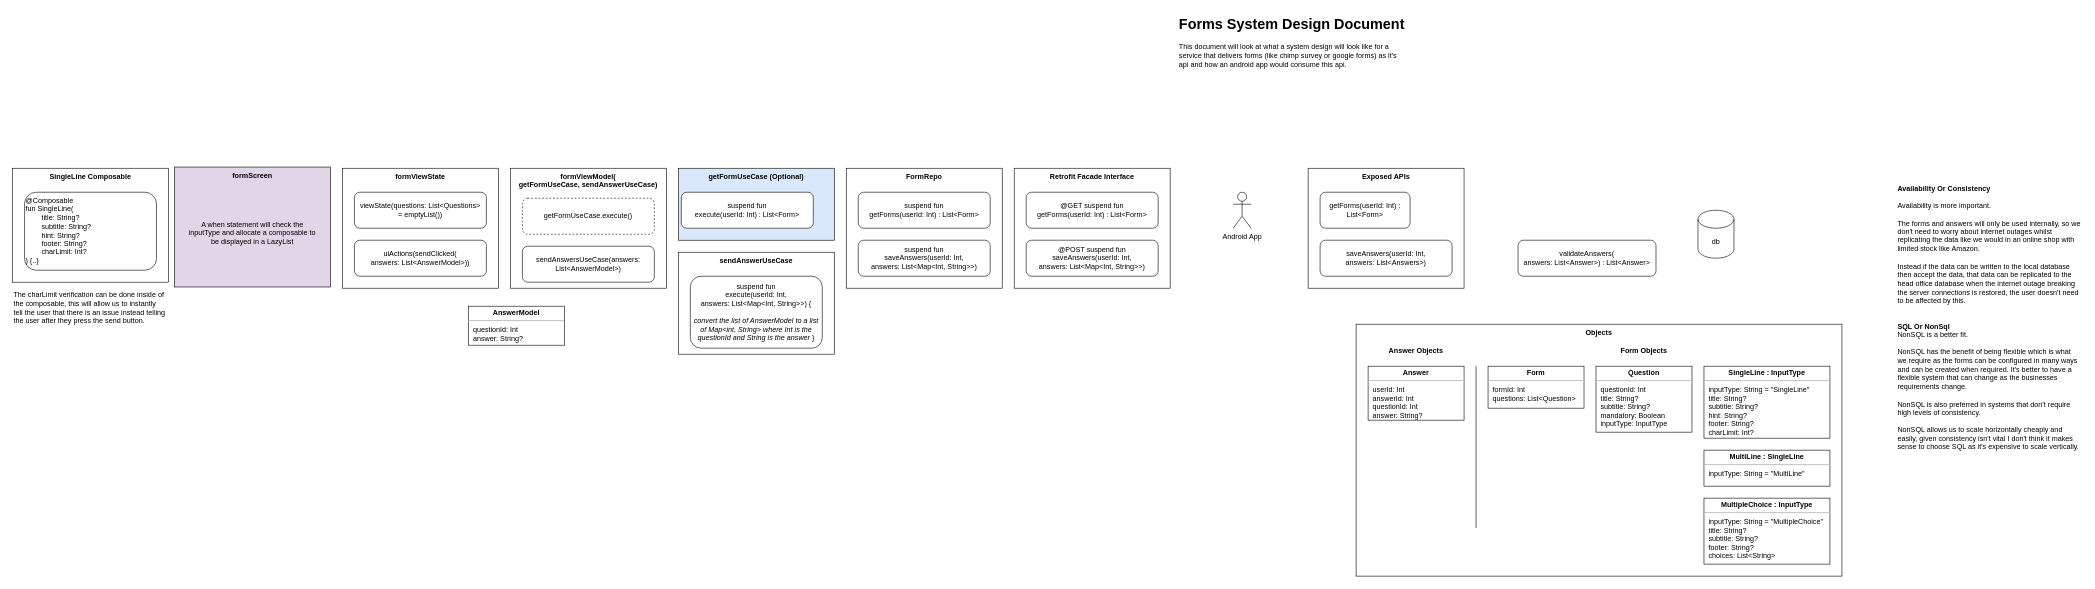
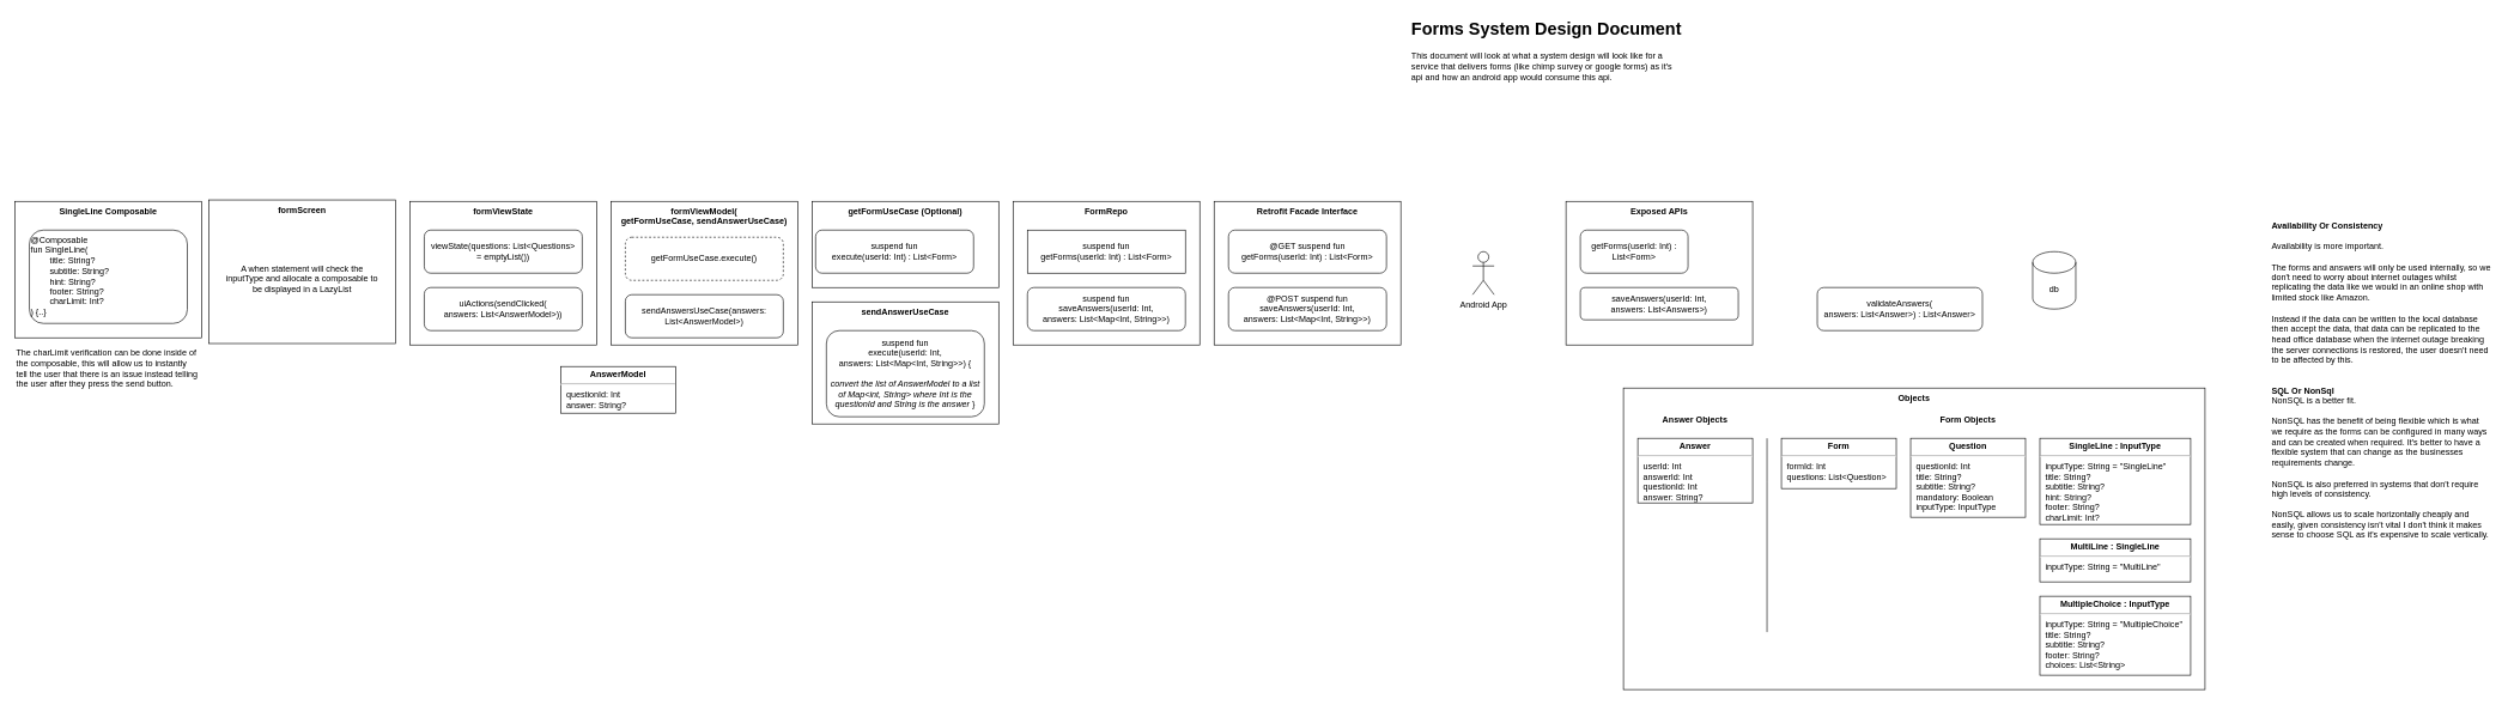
- <mxCell id="30" value="getFormUseCase (Optional)" style="rounded=0;whiteSpace=wrap;html=1;verticalAlign=top;fontStyle=1;fillColor=#dae8fc;" vertex="1" parent="1"><mxGeometry x="1130" y="280" width="260" height="120" as="geometry" /></mxCell>
+ <mxCell id="30" value="getFormUseCase (Optional)" style="rounded=0;whiteSpace=wrap;html=1;verticalAlign=top;fontStyle=1" vertex="1" parent="1"><mxGeometry x="1130" y="280" width="260" height="120" as="geometry" /></mxCell>
- <mxCell id="28" value="suspend fun &lt;br&gt;getForms(userId: Int) : List&amp;lt;Form&amp;gt;" style="rounded=1;whiteSpace=wrap;html=1;" vertex="1" parent="1"><mxGeometry x="1430" y="320" width="220" height="60" as="geometry" /></mxCell>
+ <mxCell id="28" value="suspend fun &lt;br&gt;getForms(userId: Int) : List&amp;lt;Form&amp;gt;" style="whiteSpace=wrap;html=1;rounded=0;" vertex="1" parent="1"><mxGeometry x="1430" y="320" width="220" height="60" as="geometry" /></mxCell>
- <mxCell id="6" value="Android App" style="shape=umlActor;verticalLabelPosition=bottom;verticalAlign=top;html=1;outlineConnect=0;" vertex="1" parent="1"><mxGeometry x="2055" y="320" width="30" height="60" as="geometry" /></mxCell>
+ <mxCell id="6" value="Android App" style="shape=umlActor;verticalLabelPosition=bottom;verticalAlign=top;html=1;outlineConnect=0;" vertex="1" parent="1"><mxGeometry x="2050" y="350" width="30" height="60" as="geometry" /></mxCell>
- <mxCell id="40" value="formScreen" style="rounded=0;whiteSpace=wrap;html=1;verticalAlign=top;fontStyle=1;fillColor=#e1d5e7;" vertex="1" parent="1"><mxGeometry x="290" y="278" width="260" height="200" as="geometry" /></mxCell>
+ <mxCell id="40" value="formScreen" style="rounded=0;whiteSpace=wrap;html=1;verticalAlign=top;fontStyle=1" vertex="1" parent="1"><mxGeometry x="290" y="278" width="260" height="200" as="geometry" /></mxCell>
- <mxCell id="8" value="saveAnswers(userId: Int, &lt;br&gt;answers: List&amp;lt;Answers&amp;gt;)" style="rounded=1;whiteSpace=wrap;html=1;" vertex="1" parent="1"><mxGeometry x="2200" y="400" width="220" height="60" as="geometry" /></mxCell>
+ <mxCell id="8" value="saveAnswers(userId: Int, &lt;br&gt;answers: List&amp;lt;Answers&amp;gt;)" style="rounded=1;whiteSpace=wrap;html=1;" vertex="1" parent="1"><mxGeometry x="2200" y="400" width="220" height="45" as="geometry" /></mxCell>
